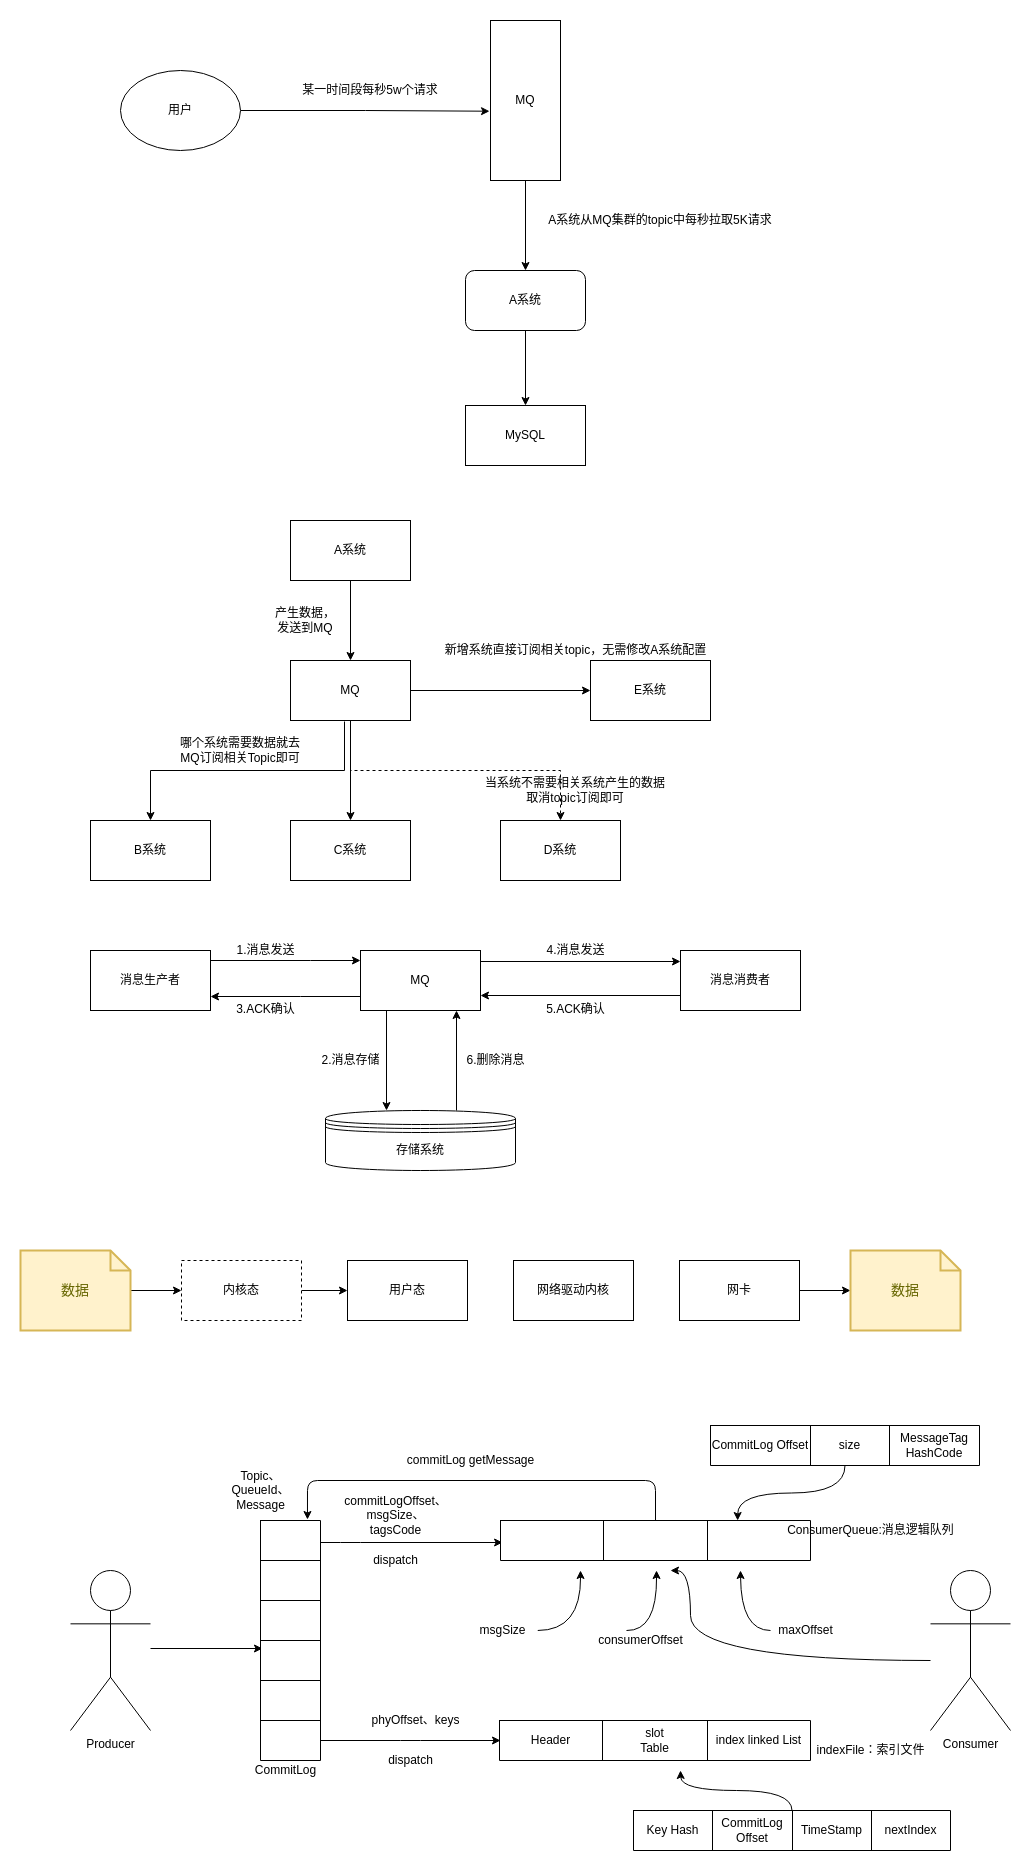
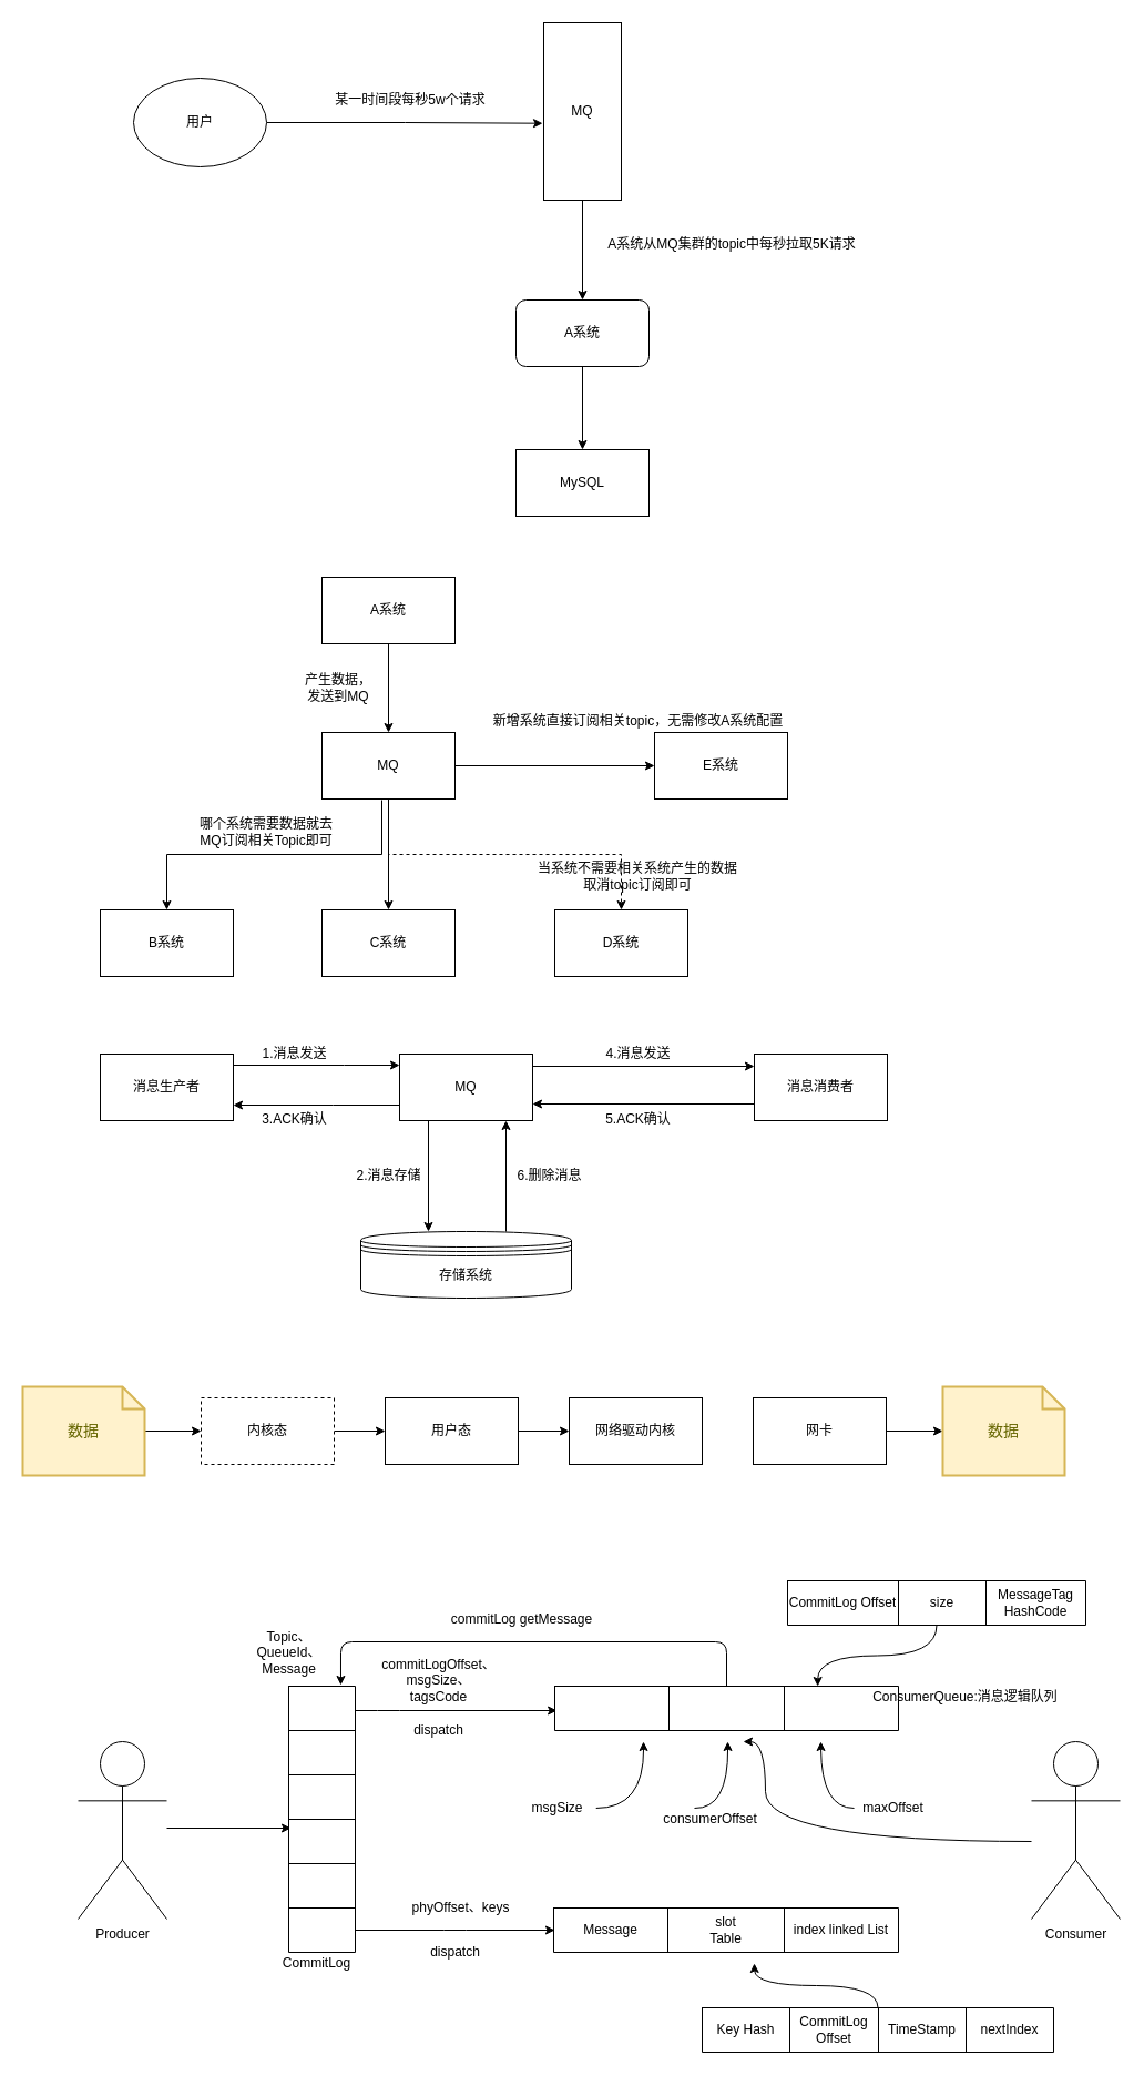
+ <mxCell id="46" style="edgeStyle=orthogonalEdgeStyle;rounded=1;orthogonalLoop=1;jettySize=auto;html=1;entryX=0;entryY=0.5;entryDx=0;entryDy=0;" edge="1" parent="1" source="47" target="48"><mxGeometry relative="1" as="geometry" /></mxCell>
- <mxCell id="86" value="Header" style="shape=partialRectangle;html=1;whiteSpace=wrap;connectable=0;overflow=hidden;fillColor=none;top=0;left=0;bottom=0;right=0;" vertex="1" parent="85"><mxGeometry width="103" height="40" as="geometry" /></mxCell>
+ <mxCell id="86" value="Message" style="shape=partialRectangle;html=1;whiteSpace=wrap;connectable=0;overflow=hidden;fillColor=none;top=0;left=0;bottom=0;right=0;" vertex="1" parent="85"><mxGeometry width="103" height="40" as="geometry" /></mxCell>
- <mxCell id="108" value="indexFile：索引文件&lt;br&gt;" style="text;html=1;align=center;verticalAlign=middle;resizable=0;points=[];autosize=1;" vertex="1" parent="1"><mxGeometry x="810" y="1740" width="120" height="20" as="geometry" /></mxCell>
